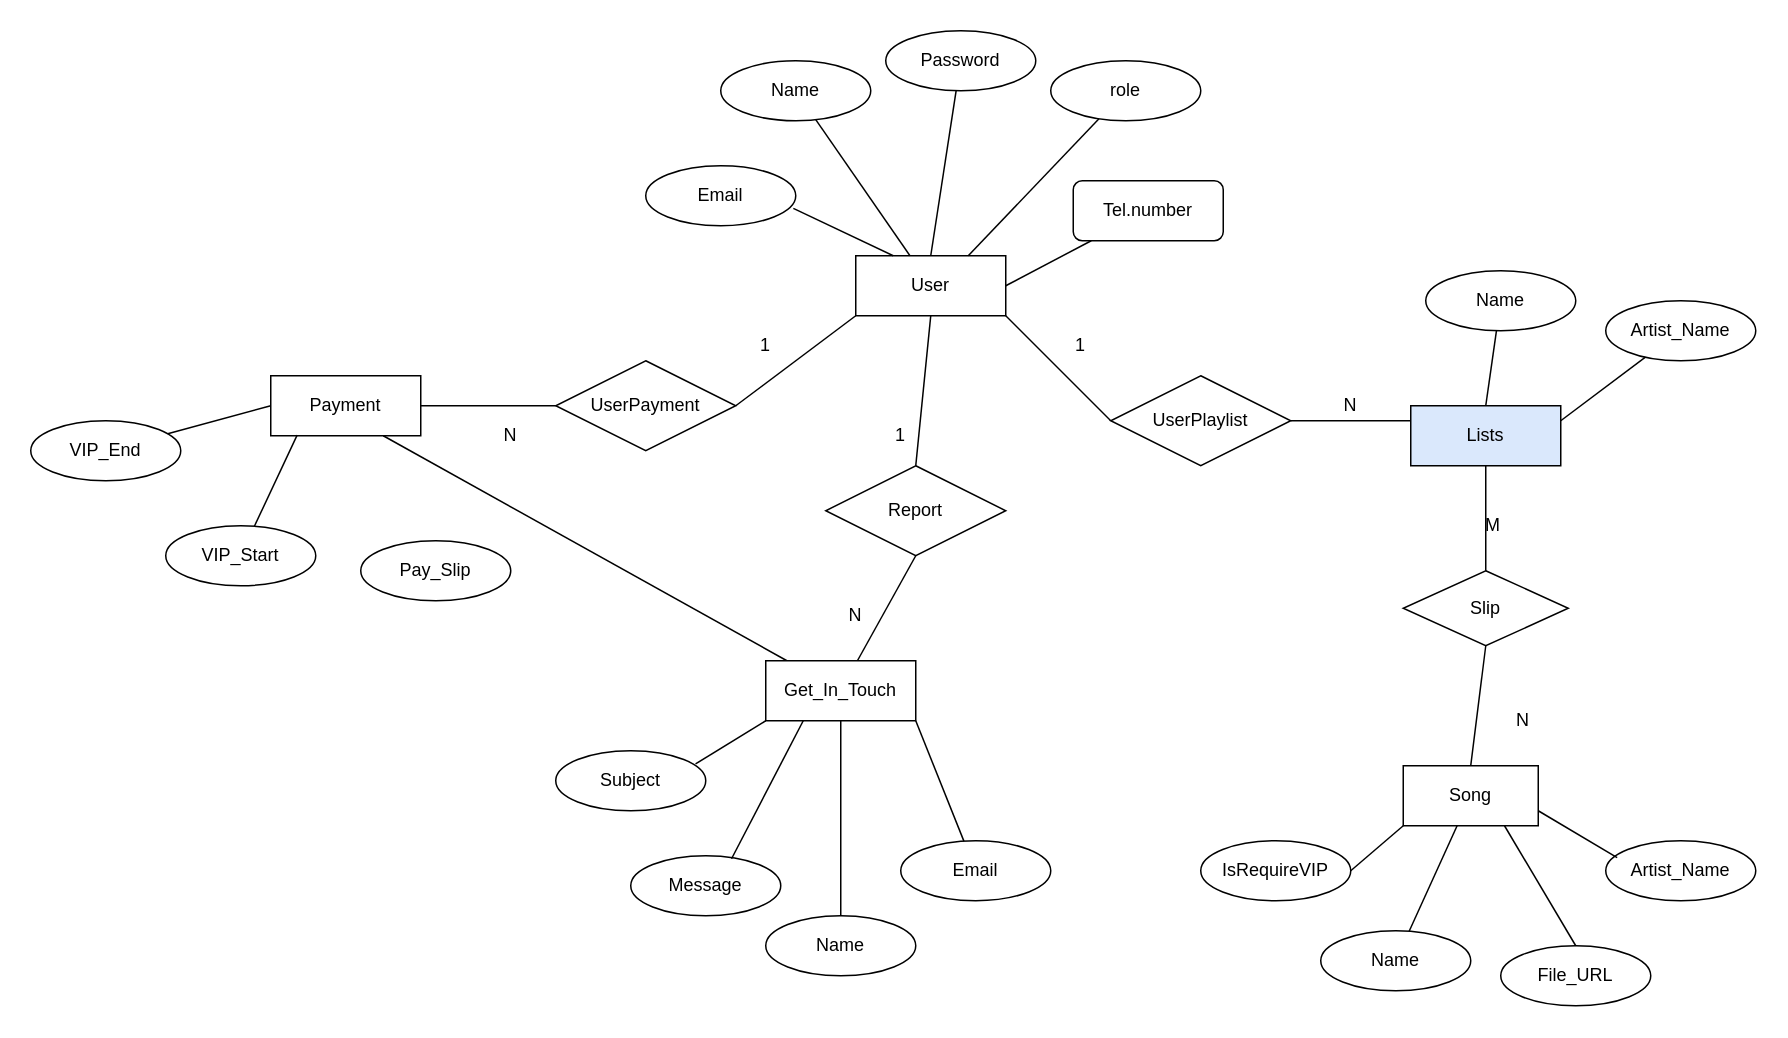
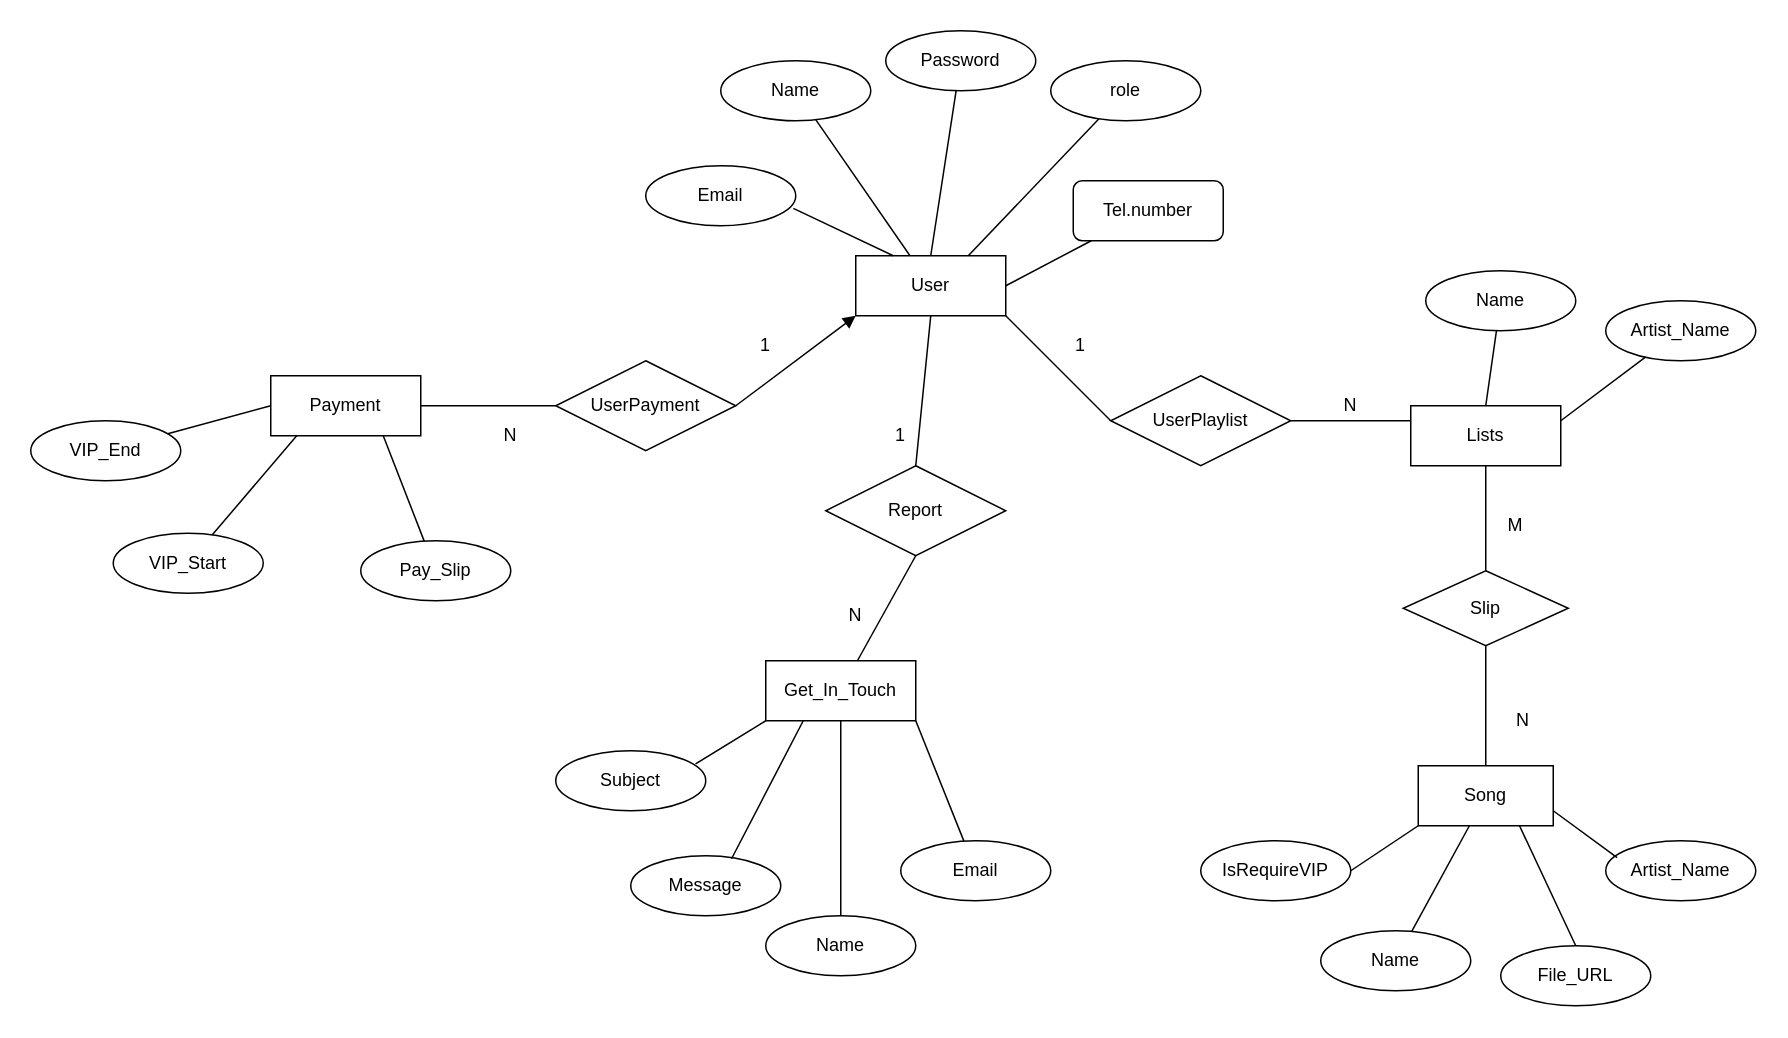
- <mxCell id="18" value="" style="endArrow=none;html=1;rounded=0;entryX=0;entryY=1;entryDx=0;entryDy=0;exitX=1;exitY=0.5;exitDx=0;exitDy=0;" edge="1" parent="1" source="17" target="4"><mxGeometry relative="1" as="geometry"><mxPoint x="460" y="310" as="sourcePoint" /><mxPoint x="620" y="310" as="targetPoint" /></mxGeometry></mxCell>
+ <mxCell id="18" value="" style="endArrow=block;html=1;rounded=0;entryX=0;entryY=1;entryDx=0;entryDy=0;exitX=1;exitY=0.5;exitDx=0;exitDy=0;" edge="1" parent="1" source="17" target="4"><mxGeometry relative="1" as="geometry"><mxPoint x="460" y="310" as="sourcePoint" /><mxPoint x="620" y="310" as="targetPoint" /></mxGeometry></mxCell>
- <mxCell id="15" value="Lists" style="whiteSpace=wrap;html=1;align=center;fillColor=#dae8fc;" vertex="1" parent="1"><mxGeometry x="940" y="270" width="100" height="40" as="geometry" /></mxCell>
+ <mxCell id="15" value="Lists" style="whiteSpace=wrap;html=1;align=center;" vertex="1" parent="1"><mxGeometry x="940" y="270" width="100" height="40" as="geometry" /></mxCell>
- <mxCell id="62" value="M" style="text;html=1;strokeColor=none;fillColor=none;align=center;verticalAlign=middle;whiteSpace=wrap;rounded=0;" vertex="1" parent="1"><mxGeometry x="975" y="340" width="40" height="20" as="geometry" /></mxCell>
+ <mxCell id="62" value="M" style="text;html=1;strokeColor=none;fillColor=none;align=center;verticalAlign=middle;whiteSpace=wrap;rounded=0;" vertex="1" parent="1"><mxGeometry x="990" y="340" width="40" height="20" as="geometry" /></mxCell>
- <mxCell id="24" value="" style="endArrow=none;html=1;rounded=0;exitX=0.75;exitY=1;exitDx=0;exitDy=0;" edge="1" parent="1" source="19" target="45"><mxGeometry relative="1" as="geometry"><mxPoint x="370" y="320" as="sourcePoint" /><mxPoint x="530" y="320" as="targetPoint" /></mxGeometry></mxCell>
+ <mxCell id="24" value="" style="endArrow=none;html=1;rounded=0;exitX=0.75;exitY=1;exitDx=0;exitDy=0;" edge="1" parent="1" source="19" target="21"><mxGeometry relative="1" as="geometry"><mxPoint x="370" y="320" as="sourcePoint" /><mxPoint x="530" y="320" as="targetPoint" /></mxGeometry></mxCell>
- <mxCell id="22" value="VIP_Start" style="ellipse;whiteSpace=wrap;html=1;align=center;" vertex="1" parent="1"><mxGeometry x="110" y="350" width="100" height="40" as="geometry" /></mxCell>
+ <mxCell id="22" value="VIP_Start" style="ellipse;whiteSpace=wrap;html=1;align=center;" vertex="1" parent="1"><mxGeometry x="75" y="355" width="100" height="40" as="geometry" /></mxCell>
- <mxCell id="33" value="Song" style="whiteSpace=wrap;html=1;align=center;" vertex="1" parent="1"><mxGeometry x="935" y="510" width="90" height="40" as="geometry" /></mxCell>
+ <mxCell id="33" value="Song" style="whiteSpace=wrap;html=1;align=center;" vertex="1" parent="1"><mxGeometry x="945" y="510" width="90" height="40" as="geometry" /></mxCell>
